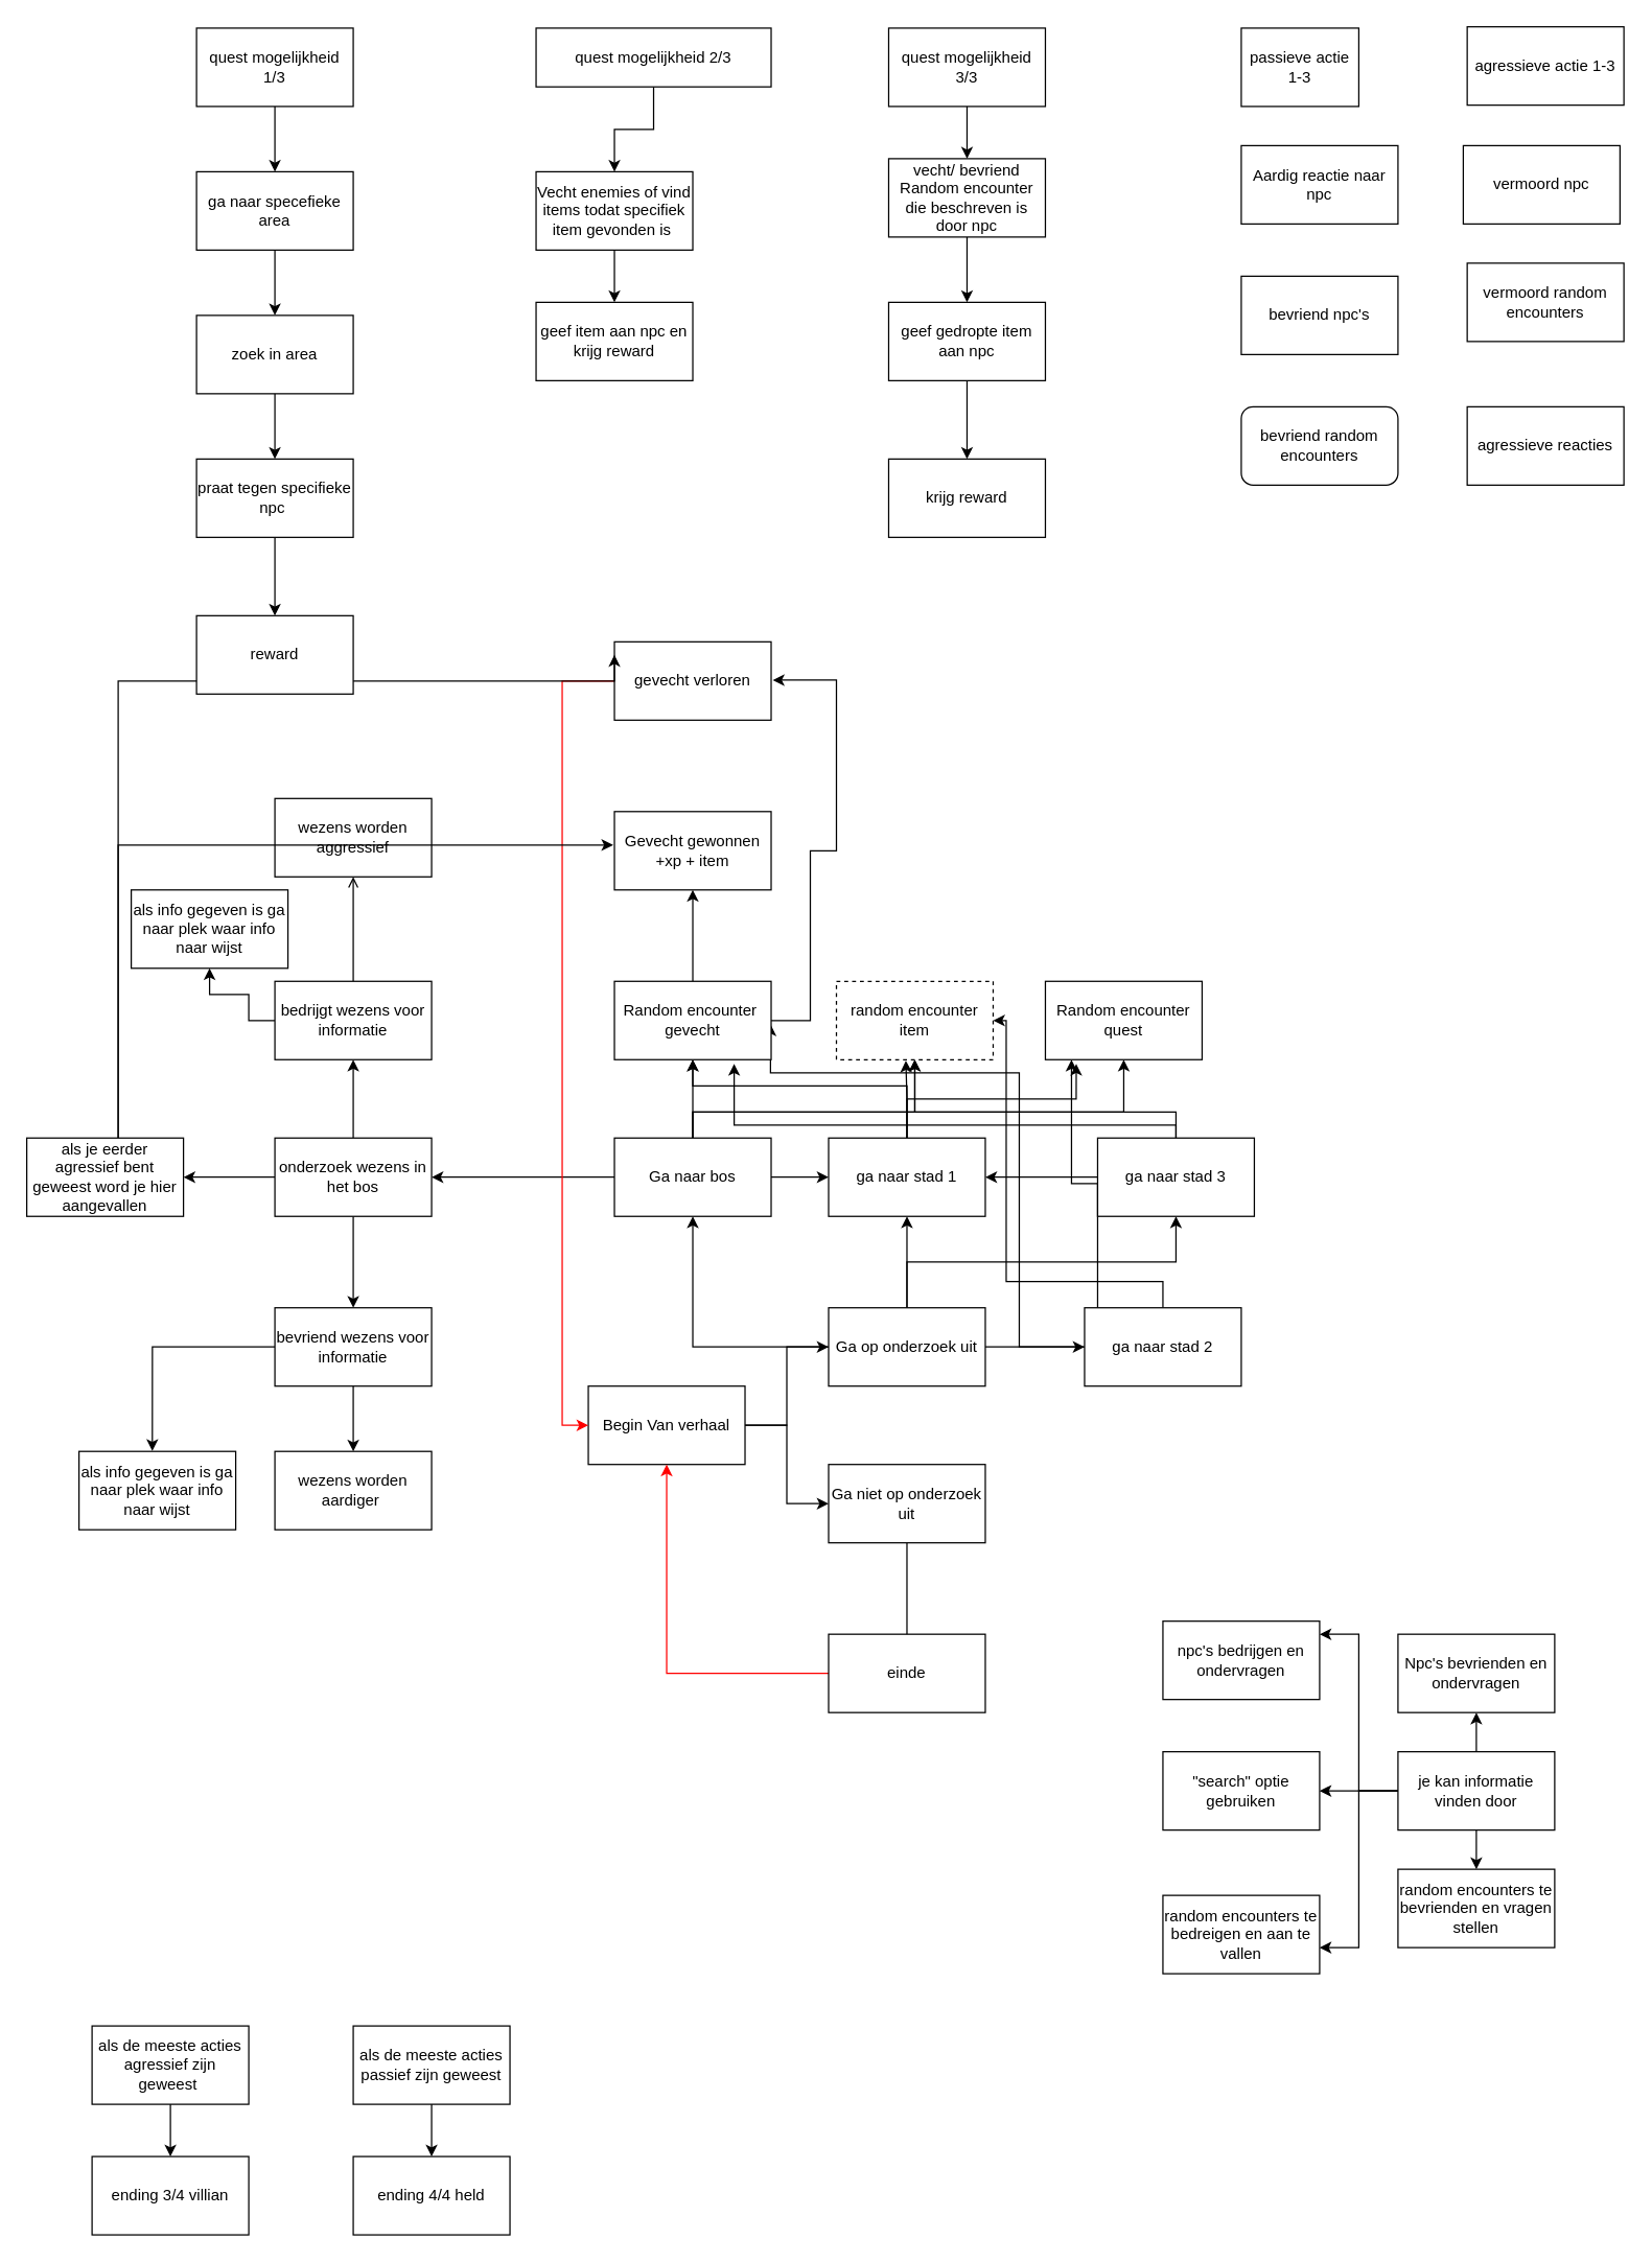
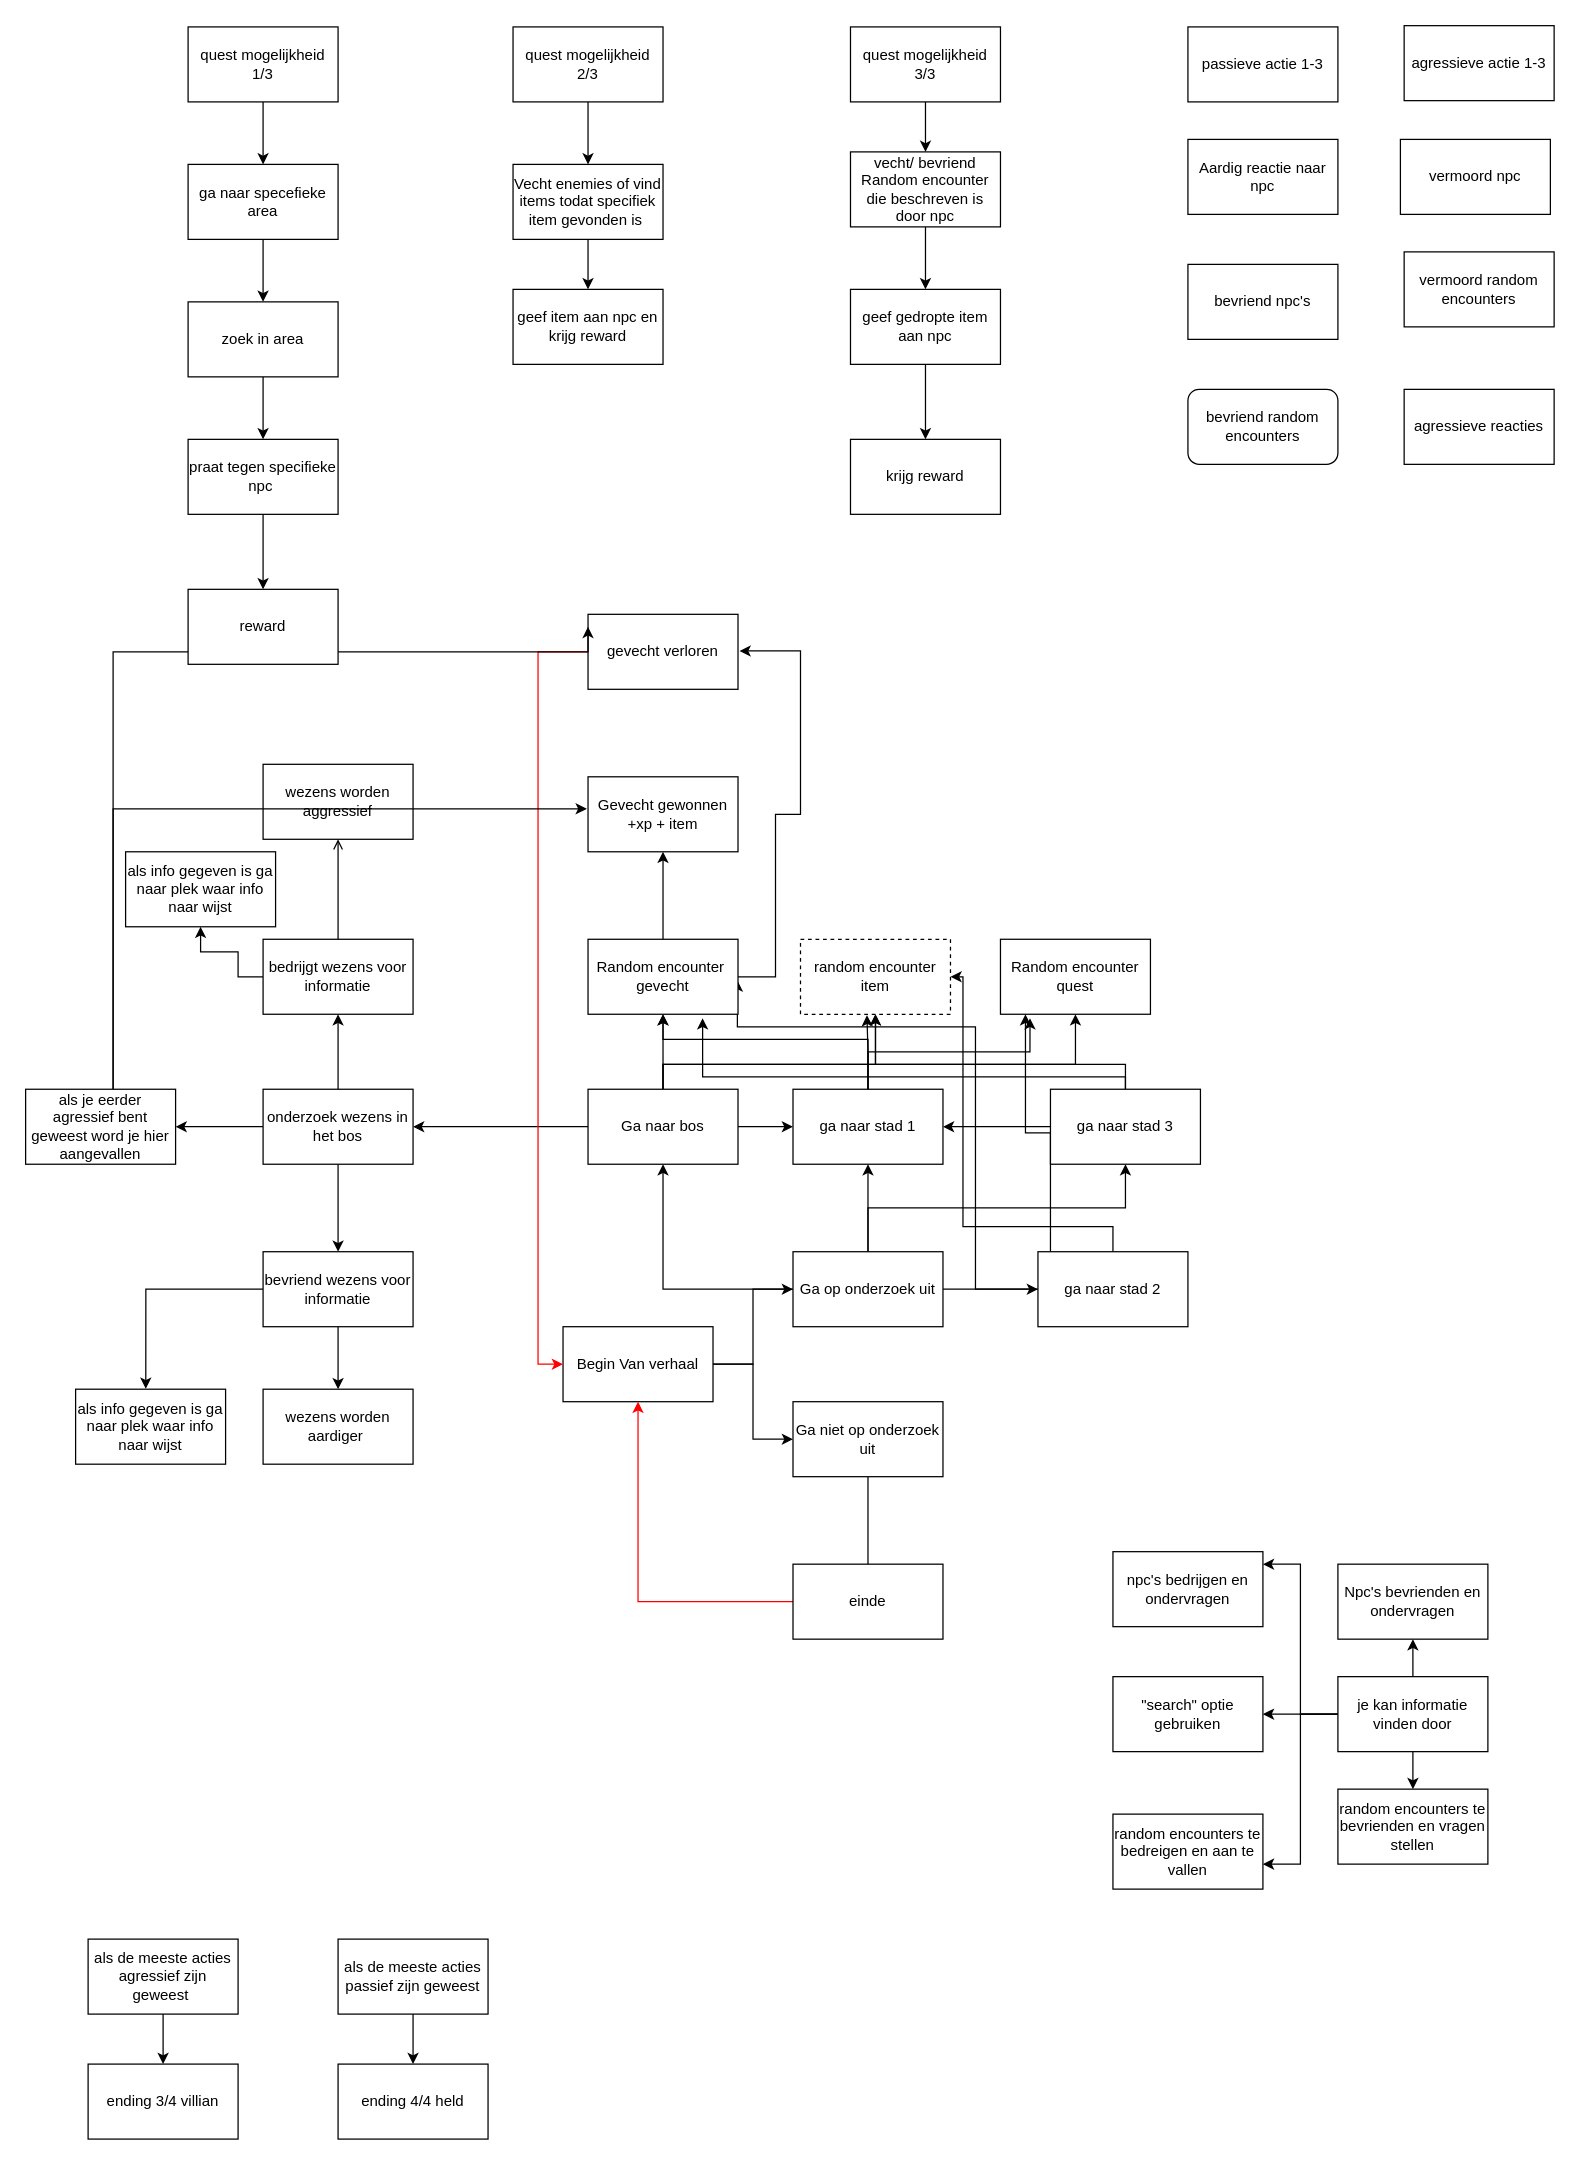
- <mxCell id="64" value="quest mogelijkheid 2/3" style="rounded=0;whiteSpace=wrap;html=1;" vertex="1" parent="1"><mxGeometry x="410" y="21" width="180" height="45" as="geometry" /></mxCell>
+ <mxCell id="64" value="quest mogelijkheid 2/3" style="rounded=0;whiteSpace=wrap;html=1;" vertex="1" parent="1"><mxGeometry x="410" y="21" width="120" height="60" as="geometry" /></mxCell>
- <mxCell id="88" value="passieve actie 1-3" style="rounded=0;whiteSpace=wrap;html=1;" vertex="1" parent="1"><mxGeometry x="950" y="21" width="90" height="60" as="geometry" /></mxCell>
+ <mxCell id="88" value="passieve actie 1-3" style="rounded=0;whiteSpace=wrap;html=1;" vertex="1" parent="1"><mxGeometry x="950" y="21" width="120" height="60" as="geometry" /></mxCell>
